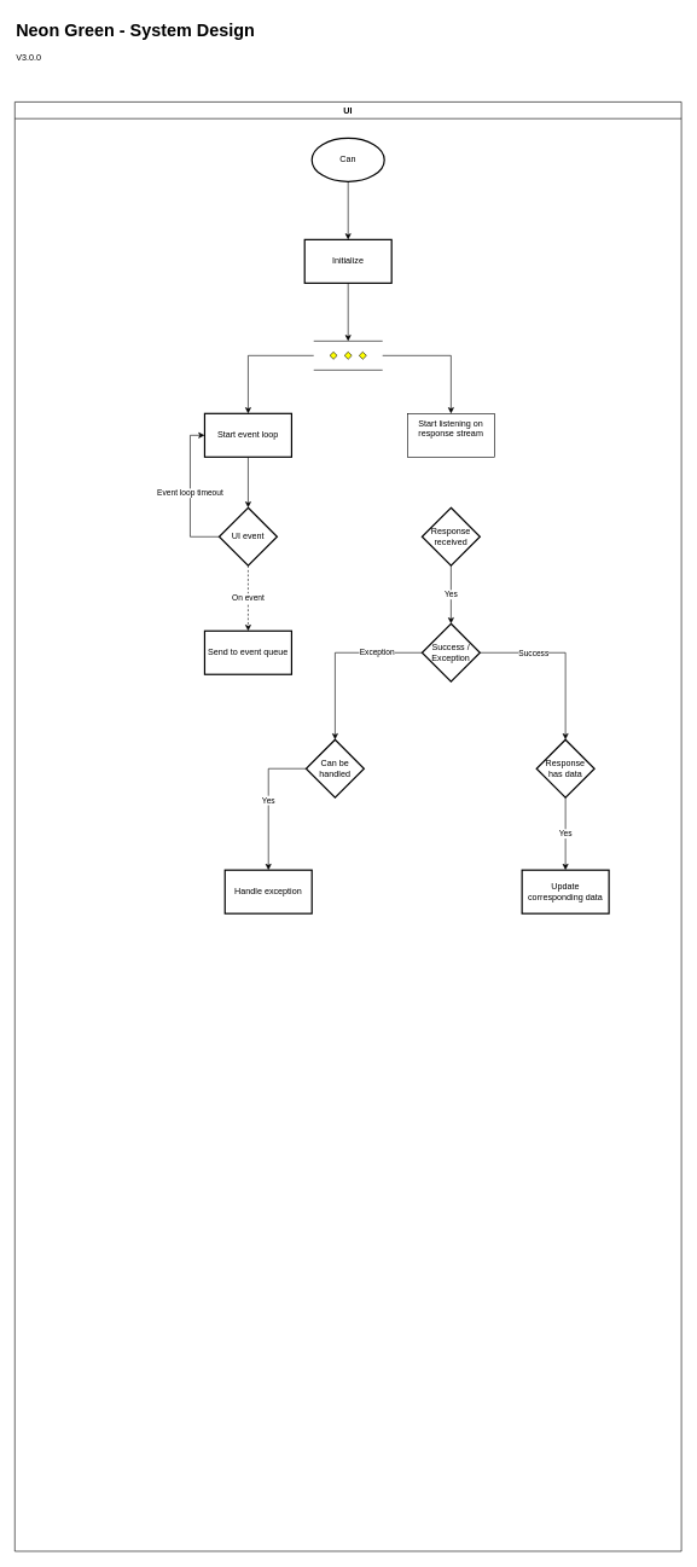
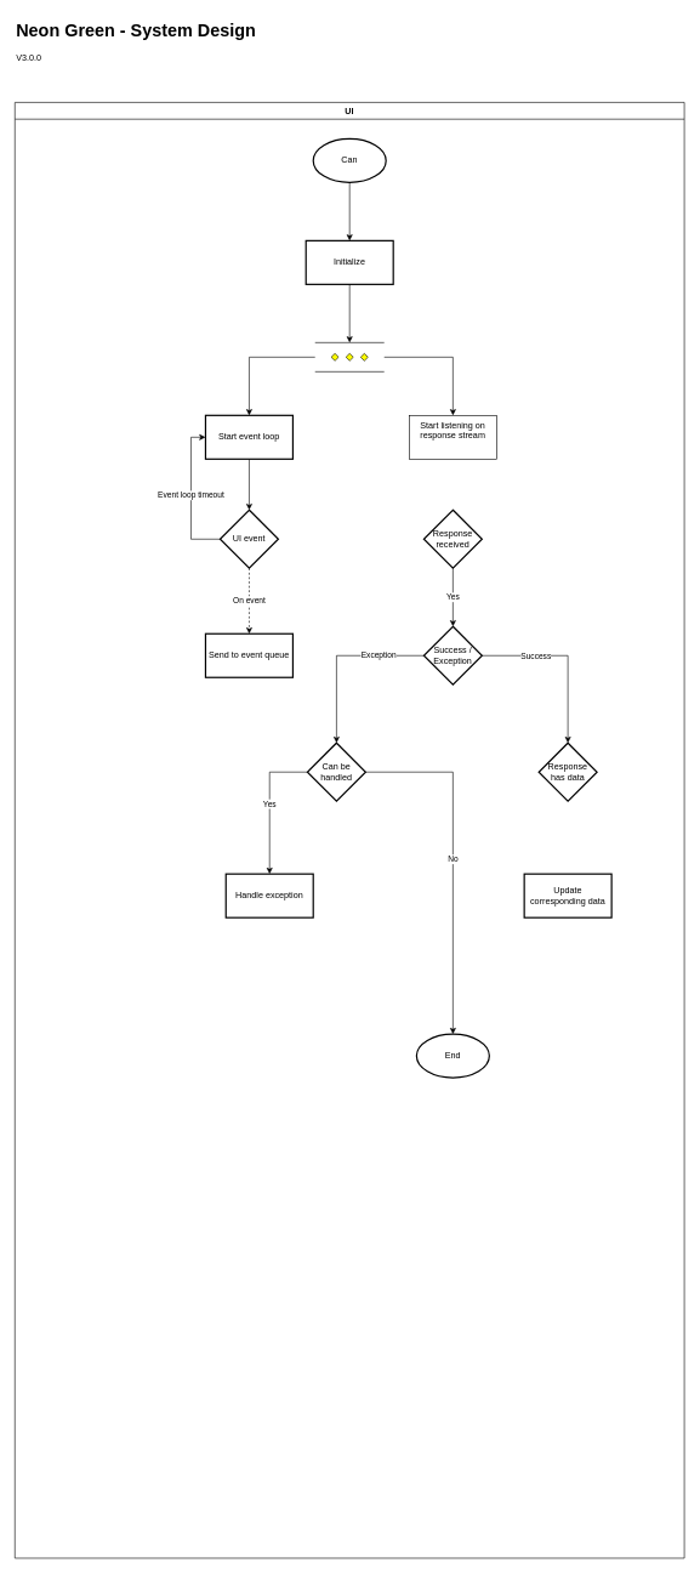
- <mxCell id="18" value="Yes" style="edgeStyle=orthogonalEdgeStyle;rounded=0;orthogonalLoop=1;jettySize=auto;html=1;" parent="2" source="19" target="24" edge="1"><mxGeometry relative="1" as="geometry" /></mxCell>
+ <mxCell id="21" value="No" style="edgeStyle=orthogonalEdgeStyle;rounded=0;orthogonalLoop=1;jettySize=auto;html=1;exitX=1;exitY=0.5;exitDx=0;exitDy=0;entryX=0.5;entryY=0;entryDx=0;entryDy=0;entryPerimeter=0;" parent="2" source="22" target="25" edge="1"><mxGeometry relative="1" as="geometry"><mxPoint x="520" y="1060" as="targetPoint" /></mxGeometry></mxCell>
+ <mxCell id="25" value="End" style="strokeWidth=2;html=1;shape=mxgraph.flowchart.start_1;whiteSpace=wrap;" parent="2" vertex="1"><mxGeometry x="552" y="1280" width="100" height="60" as="geometry" /></mxCell>
